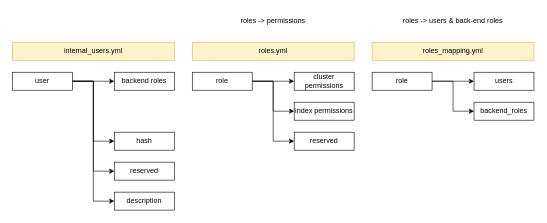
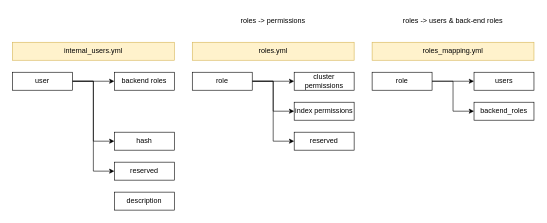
- <mxCell id="7" style="edgeStyle=orthogonalEdgeStyle;rounded=0;orthogonalLoop=1;jettySize=auto;html=1;entryX=0;entryY=0.5;entryDx=0;entryDy=0;" edge="1" parent="2" source="8" target="12"><mxGeometry relative="1" as="geometry" /></mxCell>
